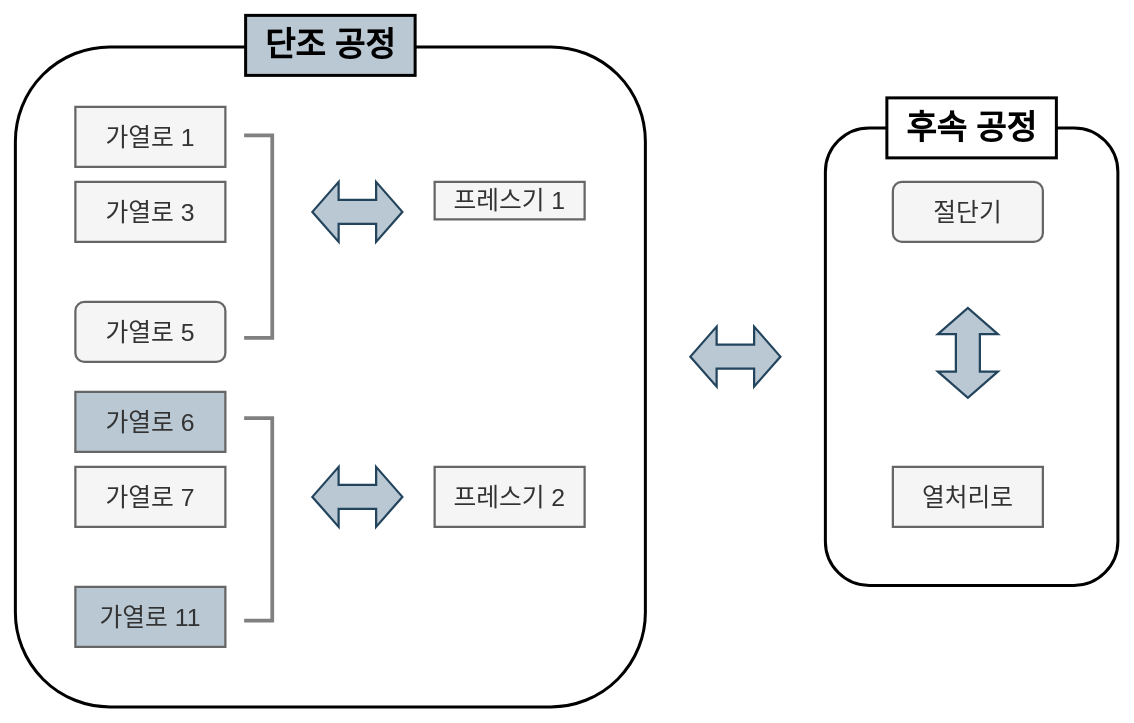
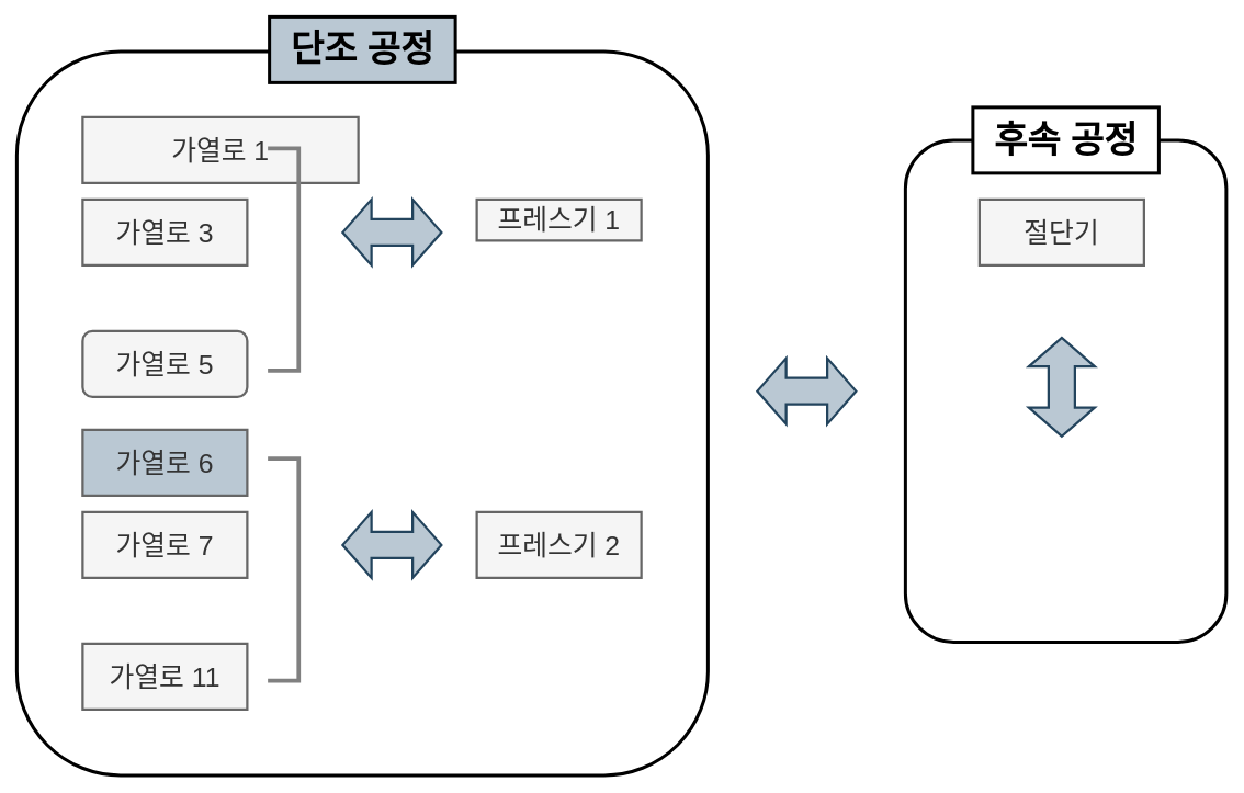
- <mxCell id="11" value="가열로 1" style="rounded=0;whiteSpace=wrap;html=1;fontSize=33;fillColor=#f5f5f5;strokeColor=#666666;fontColor=#333333;strokeWidth=3;" vertex="1" parent="1"><mxGeometry x="100" y="142" width="200" height="80" as="geometry" /></mxCell>
+ <mxCell id="11" value="가열로 1" style="rounded=0;whiteSpace=wrap;html=1;fontSize=33;fillColor=#f5f5f5;strokeColor=#666666;fontColor=#333333;strokeWidth=3;" vertex="1" parent="1"><mxGeometry x="100" y="142" width="335" height="80" as="geometry" /></mxCell>
- <mxCell id="21" value="절단기" style="whiteSpace=wrap;html=1;fontSize=33;fillColor=#f5f5f5;strokeColor=#666666;fontColor=#333333;strokeWidth=3;rounded=1;" vertex="1" parent="1"><mxGeometry x="1190" y="242" width="200" height="80" as="geometry" /></mxCell>
+ <mxCell id="21" value="절단기" style="rounded=0;whiteSpace=wrap;html=1;fontSize=33;fillColor=#f5f5f5;strokeColor=#666666;fontColor=#333333;strokeWidth=3;" vertex="1" parent="1"><mxGeometry x="1190" y="242" width="200" height="80" as="geometry" /></mxCell>
- <mxCell id="22" value="열처리로" style="rounded=0;whiteSpace=wrap;html=1;fontSize=33;fillColor=#f5f5f5;strokeColor=#666666;fontColor=#333333;strokeWidth=3;" vertex="1" parent="1"><mxGeometry x="1190" y="622" width="200" height="80" as="geometry" /></mxCell>
- <mxCell id="6" value="가열로 11" style="rounded=0;whiteSpace=wrap;html=1;fontSize=33;fillColor=#bac8d3;strokeColor=#666666;fontColor=#333333;strokeWidth=3;" vertex="1" parent="3"><mxGeometry y="260" width="200" height="80" as="geometry" /></mxCell>
+ <mxCell id="6" value="가열로 11" style="rounded=0;whiteSpace=wrap;html=1;fontSize=33;fillColor=#f5f5f5;strokeColor=#666666;fontColor=#333333;strokeWidth=3;" vertex="1" parent="3"><mxGeometry y="260" width="200" height="80" as="geometry" /></mxCell>
